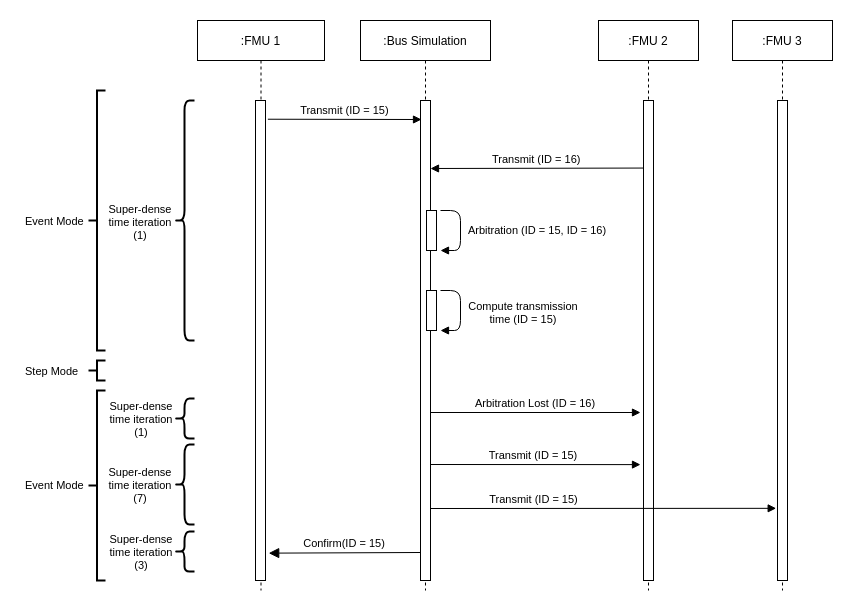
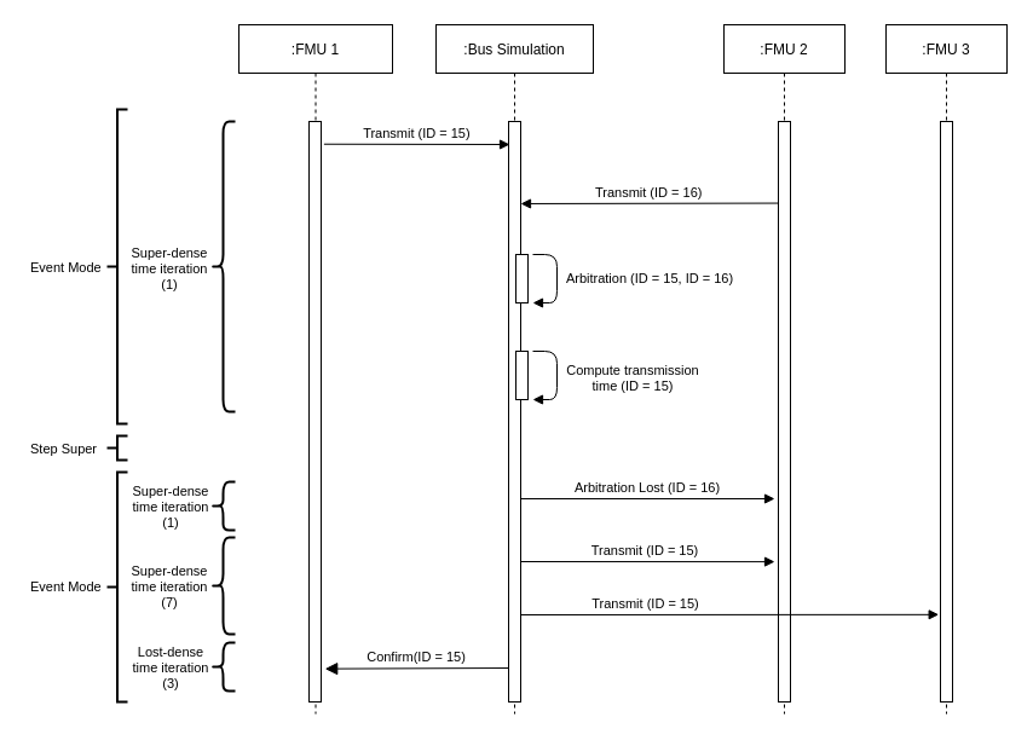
- <mxCell id="29" value="Step Mode" style="text;align=left;fontStyle=0;verticalAlign=middle;spacingLeft=3;spacingRight=3;strokeColor=none;rotatable=0;points=[[0,0.5],[1,0.5]];portConstraint=eastwest;fontSize=11;fillColor=none;" parent="1" vertex="1"><mxGeometry x="20" y="357" width="80" height="26" as="geometry" /></mxCell>
+ <mxCell id="29" value="Step Super" style="text;align=left;fontStyle=0;verticalAlign=middle;spacingLeft=3;spacingRight=3;strokeColor=none;rotatable=0;points=[[0,0.5],[1,0.5]];portConstraint=eastwest;fontSize=11;fillColor=none;" parent="1" vertex="1"><mxGeometry x="20" y="357" width="80" height="26" as="geometry" /></mxCell>
- <mxCell id="31" value="Super-dense&#10;time iteration&#10;(3)" style="text;align=center;fontStyle=0;verticalAlign=middle;spacingLeft=3;spacingRight=3;strokeColor=none;rotatable=0;points=[[0,0.5],[1,0.5]];portConstraint=eastwest;fontSize=11;fillColor=none;" parent="1" vertex="1"><mxGeometry x="101" y="538" width="80" height="26" as="geometry" /></mxCell>
+ <mxCell id="31" value="Lost-dense&#10;time iteration&#10;(3)" style="text;align=center;fontStyle=0;verticalAlign=middle;spacingLeft=3;spacingRight=3;strokeColor=none;rotatable=0;points=[[0,0.5],[1,0.5]];portConstraint=eastwest;fontSize=11;fillColor=none;" parent="1" vertex="1"><mxGeometry x="101" y="538" width="80" height="26" as="geometry" /></mxCell>
